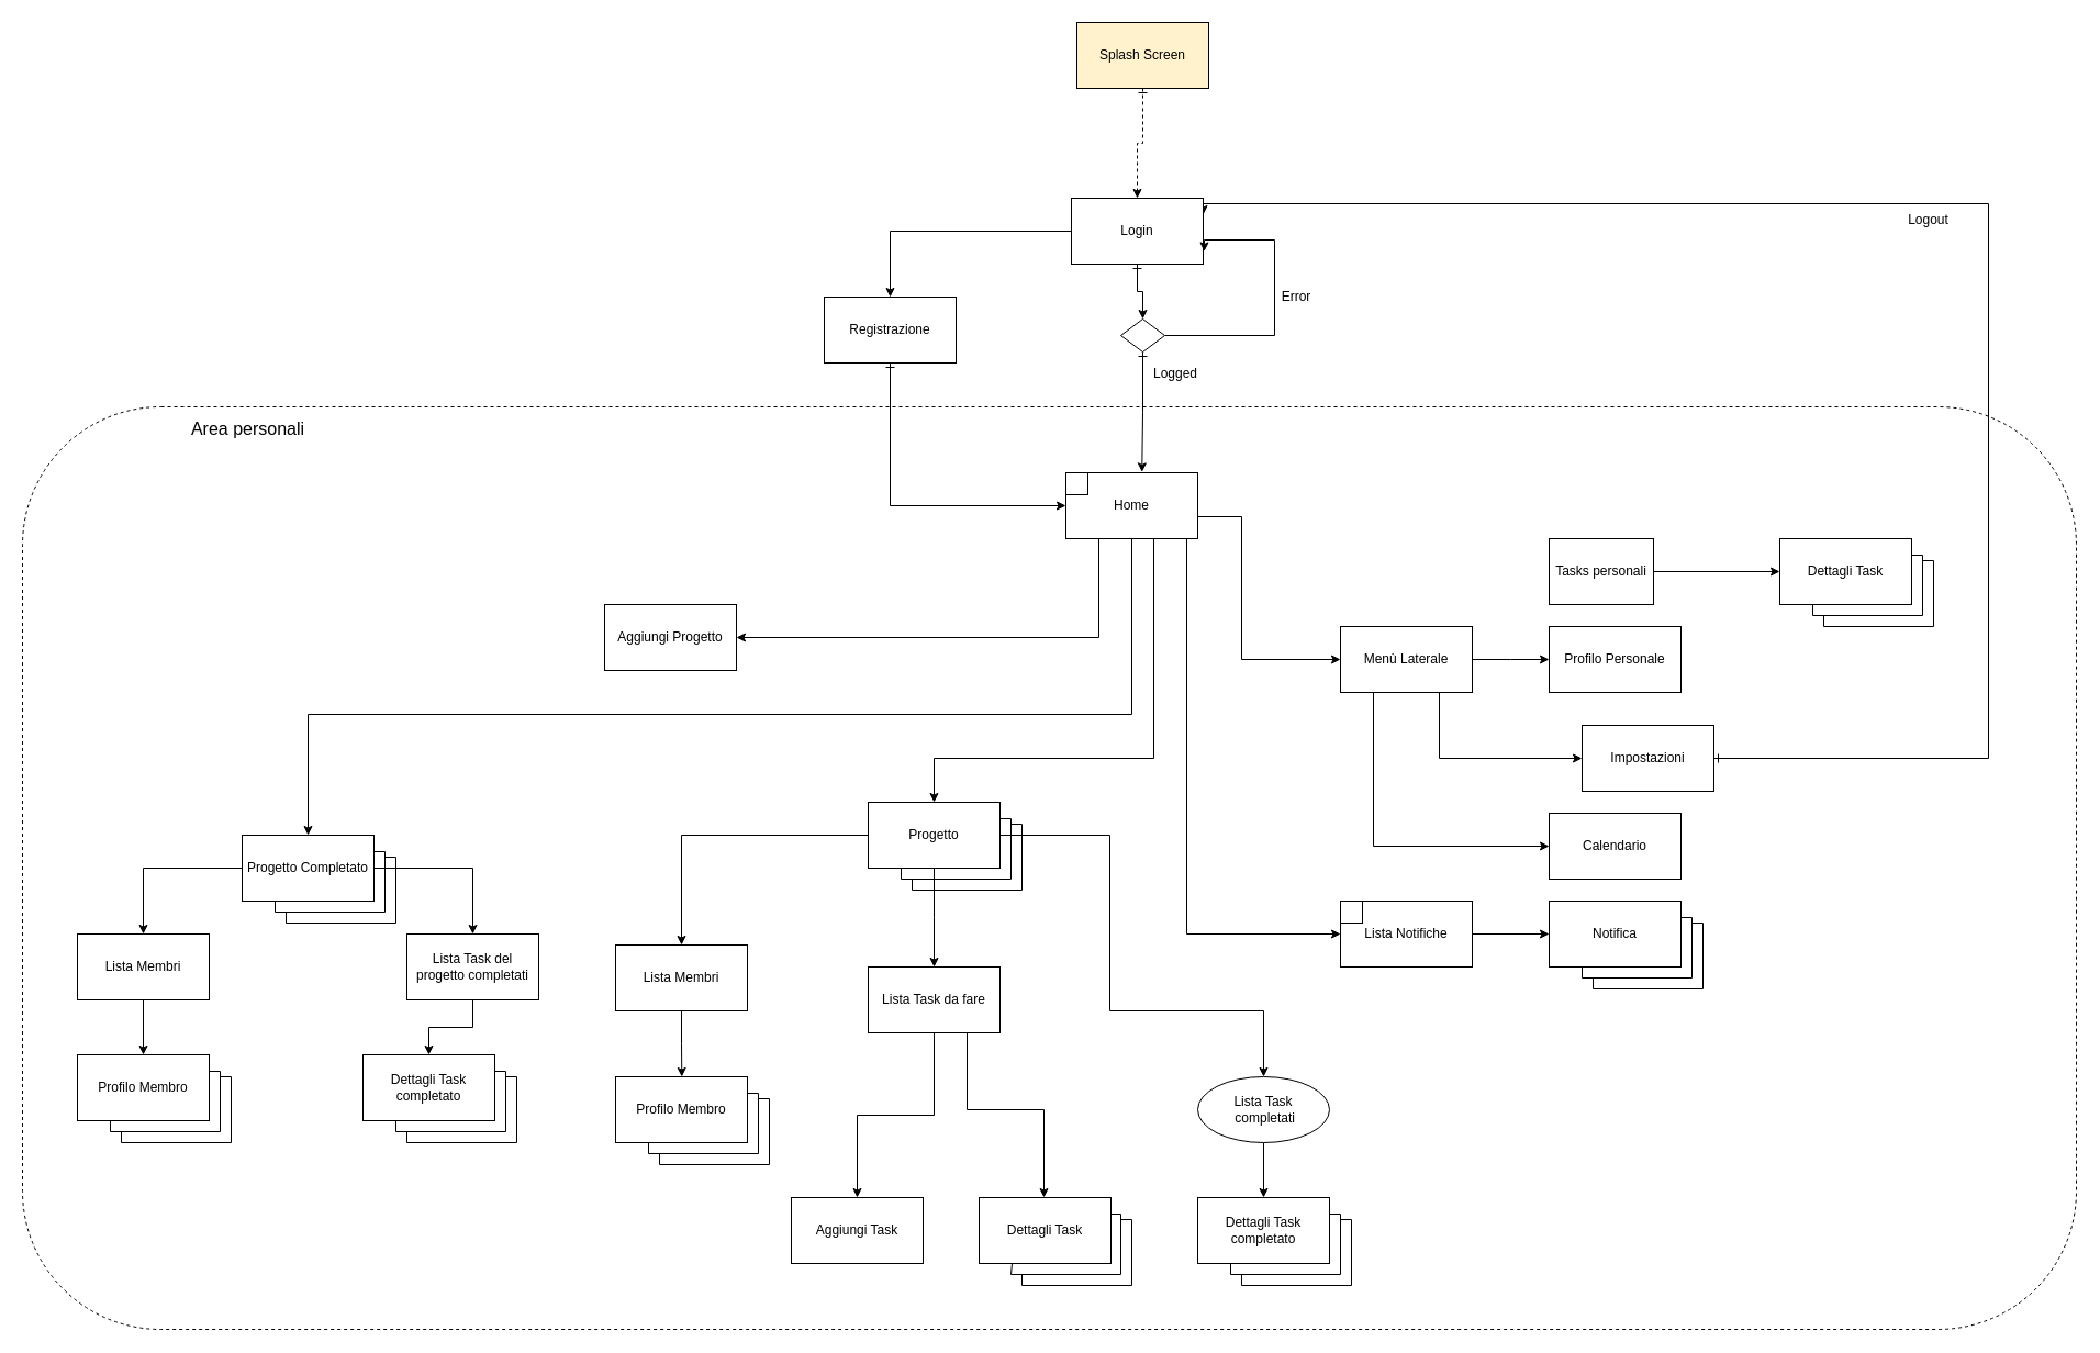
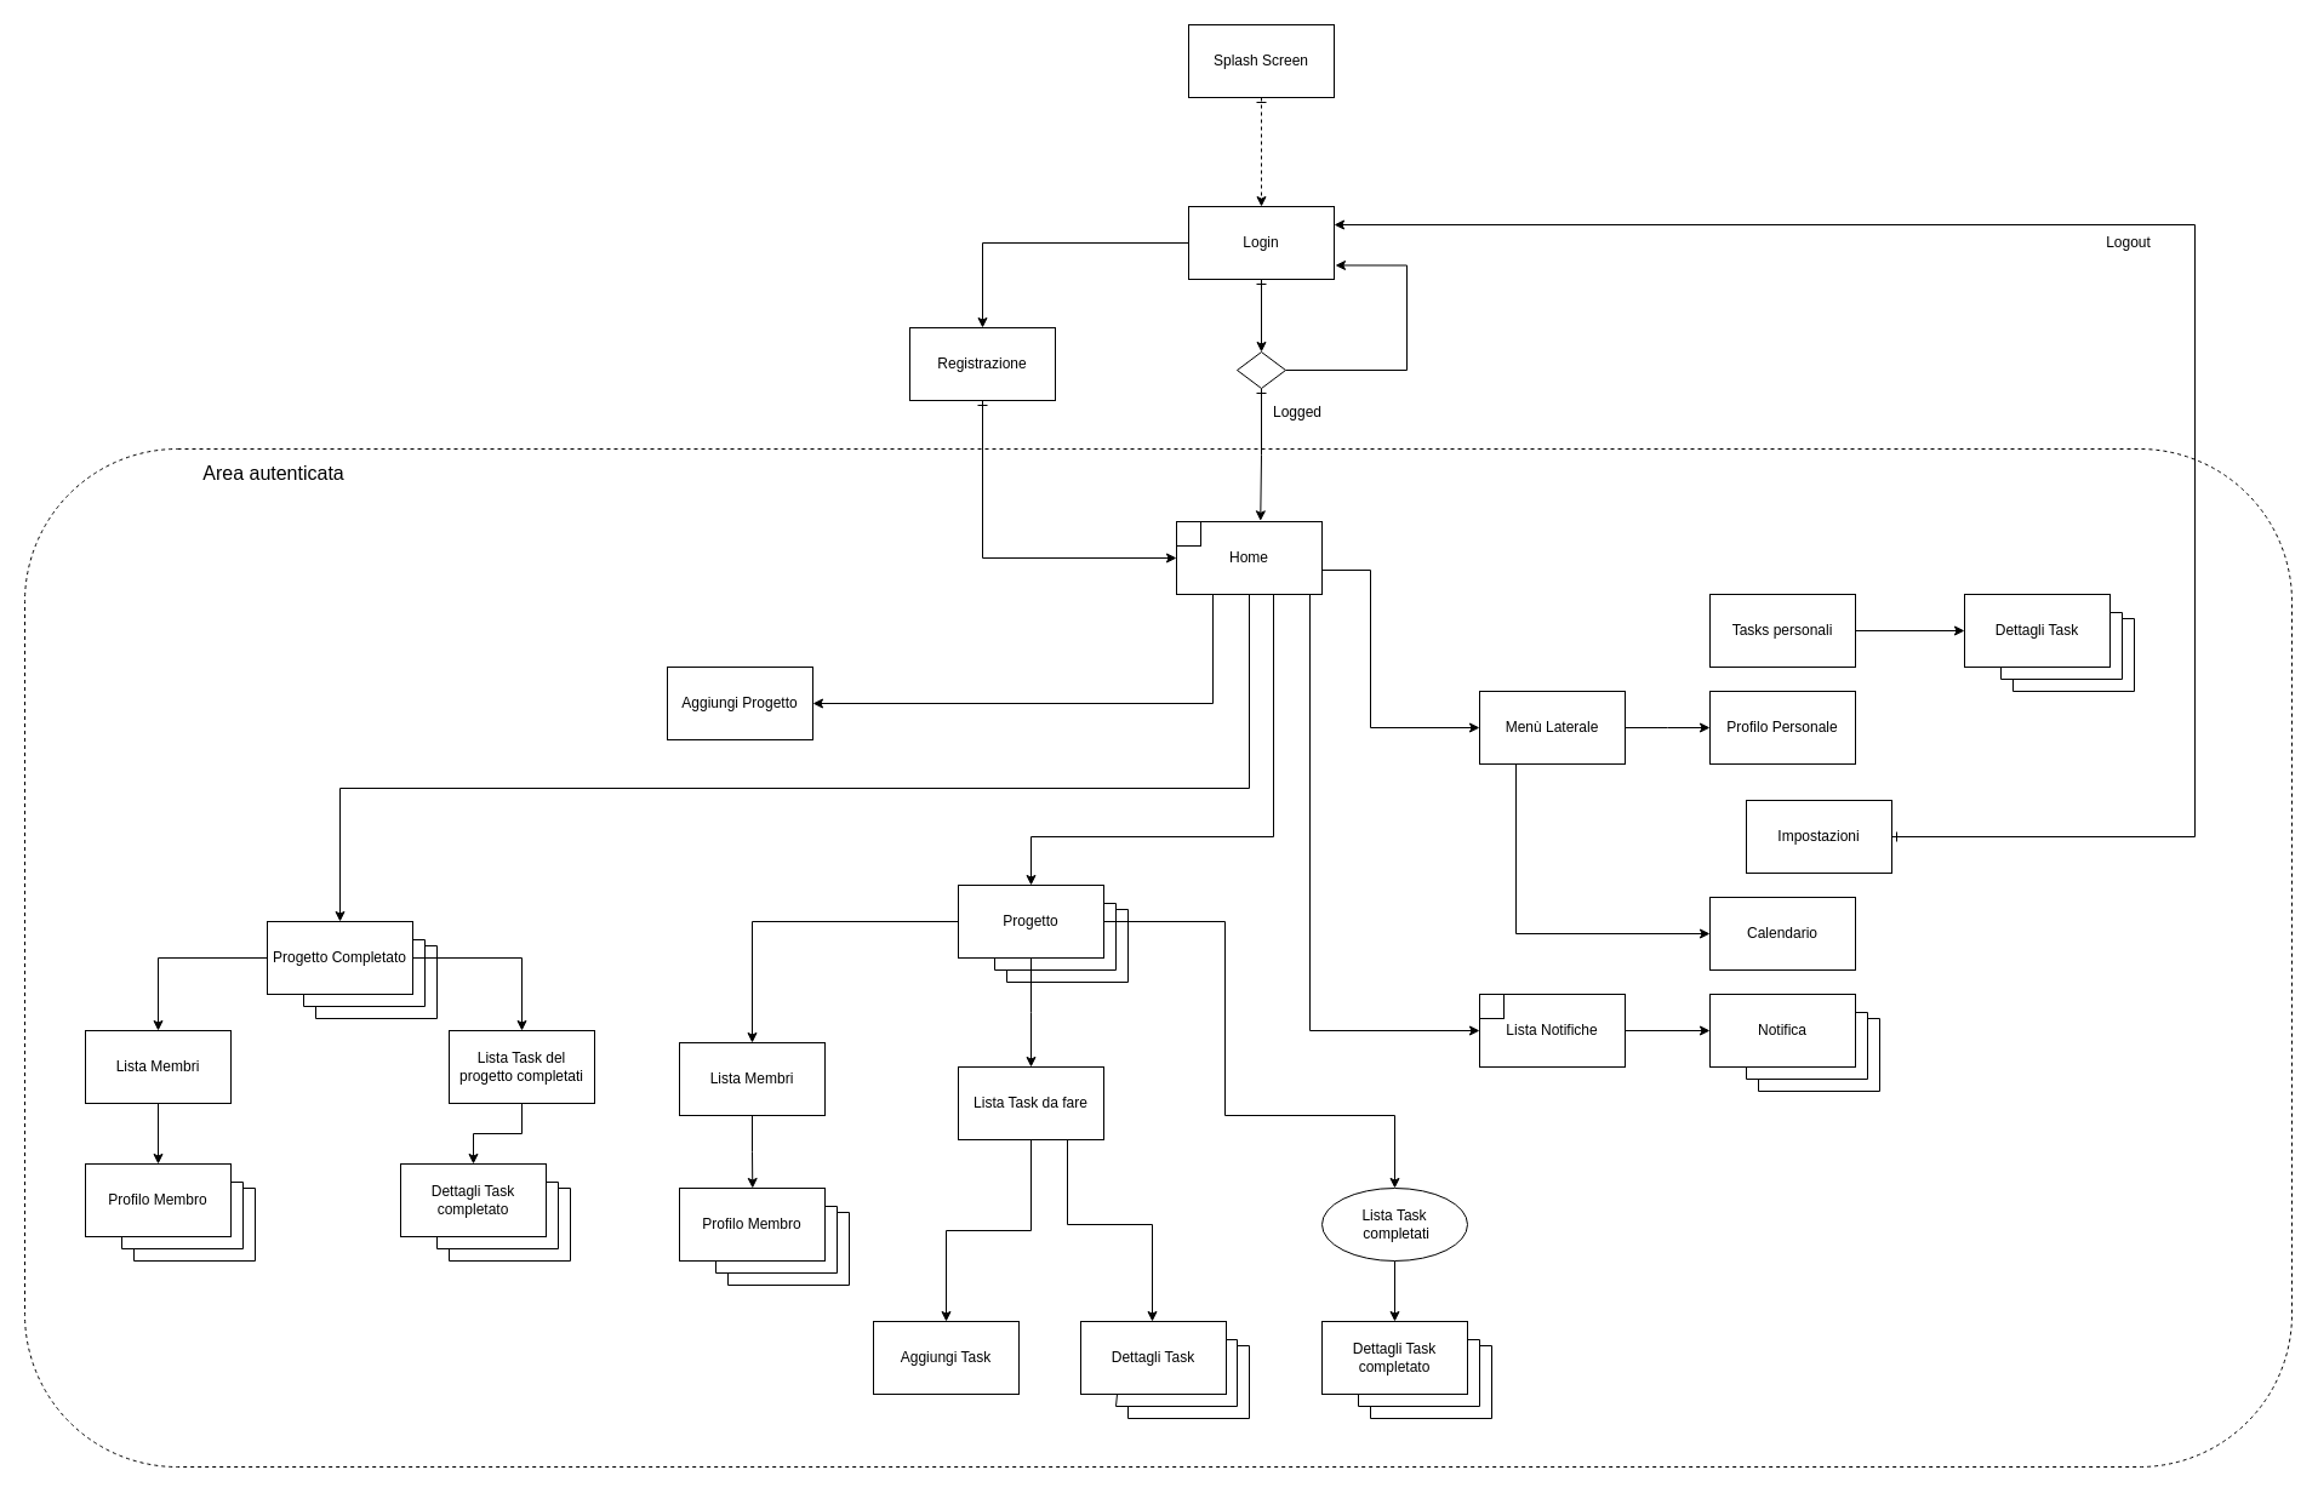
- <mxCell id="3" value="Splash Screen" style="rounded=0;whiteSpace=wrap;html=1;fillColor=#fff2cc;" parent="1" vertex="1"><mxGeometry x="980" y="20" width="120" height="60" as="geometry" /></mxCell>
+ <mxCell id="3" value="Splash Screen" style="rounded=0;whiteSpace=wrap;html=1;" parent="1" vertex="1"><mxGeometry x="980" y="20" width="120" height="60" as="geometry" /></mxCell>
- <mxCell id="101" value="Login" style="rounded=0;whiteSpace=wrap;html=1;" vertex="1" parent="1"><mxGeometry x="975" y="180" width="120" height="60" as="geometry" /></mxCell>
+ <mxCell id="101" value="Login" style="rounded=0;whiteSpace=wrap;html=1;" vertex="1" parent="1"><mxGeometry x="980" y="170" width="120" height="60" as="geometry" /></mxCell>
- <mxCell id="4" value="Error" style="text;html=1;strokeColor=none;fillColor=none;align=center;verticalAlign=middle;whiteSpace=wrap;rounded=0;" parent="1" vertex="1"><mxGeometry x="1160" y="260" width="40" height="20" as="geometry" /></mxCell>
- <mxCell id="108" value="&lt;font style=&quot;font-size: 16px&quot;&gt;Area personali&lt;/font&gt;" style="text;html=1;align=center;verticalAlign=middle;resizable=0;points=[];autosize=1;" vertex="1" parent="1"><mxGeometry x="160" y="380" width="130" height="20" as="geometry" /></mxCell>
+ <mxCell id="108" value="&lt;font style=&quot;font-size: 16px&quot;&gt;Area autenticata&lt;/font&gt;" style="text;html=1;align=center;verticalAlign=middle;resizable=0;points=[];autosize=1;" vertex="1" parent="1"><mxGeometry x="160" y="380" width="130" height="20" as="geometry" /></mxCell>
- <mxCell id="26" value="Tasks personali" style="rounded=0;whiteSpace=wrap;html=1;" parent="1" vertex="1"><mxGeometry x="1410" y="490" width="95" height="60" as="geometry" /></mxCell>
+ <mxCell id="26" value="Tasks personali" style="rounded=0;whiteSpace=wrap;html=1;" parent="1" vertex="1"><mxGeometry x="1410" y="490" width="120" height="60" as="geometry" /></mxCell>
- <mxCell id="14" style="edgeStyle=orthogonalEdgeStyle;rounded=0;orthogonalLoop=1;jettySize=auto;html=1;exitX=0.5;exitY=1;exitDx=0;exitDy=0;startArrow=none;startFill=0;" parent="1" source="15" target="34" edge="1"><mxGeometry relative="1" as="geometry"><Array as="points"><mxPoint x="1310" y="630" /><mxPoint x="1310" y="690" /></Array></mxGeometry></mxCell>
